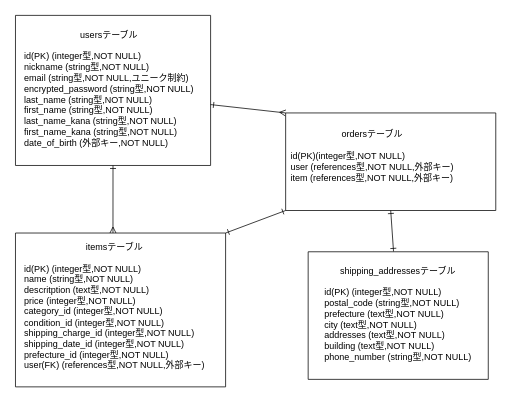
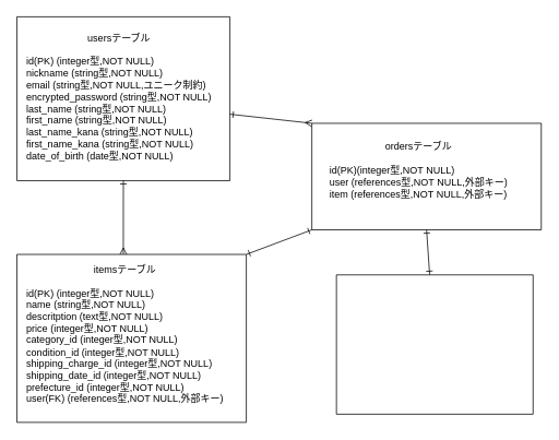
- <mxCell id="4" value="&lt;div style=&quot;text-align: center;&quot;&gt;&lt;span style=&quot;background-color: initial;&quot;&gt;usersテーブル&lt;/span&gt;&lt;/div&gt;&lt;br&gt;id(PK) (integer型,NOT NULL)&lt;br&gt;nickname (string型,NOT NULL)&lt;br&gt;&lt;div style=&quot;&quot;&gt;&lt;span style=&quot;background-color: initial;&quot;&gt;email (string型,NOT NULL,ユニーク制約)&lt;/span&gt;&lt;/div&gt;&lt;div style=&quot;&quot;&gt;&lt;span style=&quot;background-color: initial;&quot;&gt;encrypted_password (string型,NOT NULL)&lt;/span&gt;&lt;/div&gt;&lt;div style=&quot;&quot;&gt;&lt;span style=&quot;background-color: initial;&quot;&gt;last_name (string型,NOT NULL)&lt;/span&gt;&lt;/div&gt;&lt;div style=&quot;&quot;&gt;&lt;span style=&quot;background-color: initial;&quot;&gt;first_name (string型,NOT NULL)&lt;/span&gt;&lt;/div&gt;&lt;div style=&quot;&quot;&gt;&lt;div&gt;&lt;span style=&quot;background-color: initial;&quot;&gt;last_name_kana (string型,NOT NULL)&lt;/span&gt;&lt;/div&gt;&lt;div&gt;&lt;span style=&quot;background-color: initial;&quot;&gt;first_name_kana (string型,NOT NULL)&lt;/span&gt;&lt;/div&gt;&lt;div&gt;&lt;span style=&quot;background-color: initial;&quot;&gt;date_of_birth (外部キー,NOT NULL)&lt;/span&gt;&lt;/div&gt;&lt;/div&gt;&lt;div style=&quot;&quot;&gt;&lt;br&gt;&lt;/div&gt;" style="text;html=1;align=left;verticalAlign=middle;resizable=0;points=[];autosize=1;strokeColor=none;fillColor=none;" vertex="1" parent="3"><mxGeometry x="10" y="10" width="250" height="190" as="geometry" /></mxCell>
+ <mxCell id="4" value="&lt;div style=&quot;text-align: center;&quot;&gt;&lt;span style=&quot;background-color: initial;&quot;&gt;usersテーブル&lt;/span&gt;&lt;/div&gt;&lt;br&gt;id(PK) (integer型,NOT NULL)&lt;br&gt;nickname (string型,NOT NULL)&lt;br&gt;&lt;div style=&quot;&quot;&gt;&lt;span style=&quot;background-color: initial;&quot;&gt;email (string型,NOT NULL,ユニーク制約)&lt;/span&gt;&lt;/div&gt;&lt;div style=&quot;&quot;&gt;&lt;span style=&quot;background-color: initial;&quot;&gt;encrypted_password (string型,NOT NULL)&lt;/span&gt;&lt;/div&gt;&lt;div style=&quot;&quot;&gt;&lt;span style=&quot;background-color: initial;&quot;&gt;last_name (string型,NOT NULL)&lt;/span&gt;&lt;/div&gt;&lt;div style=&quot;&quot;&gt;&lt;span style=&quot;background-color: initial;&quot;&gt;first_name (string型,NOT NULL)&lt;/span&gt;&lt;/div&gt;&lt;div style=&quot;&quot;&gt;&lt;div&gt;&lt;span style=&quot;background-color: initial;&quot;&gt;last_name_kana (string型,NOT NULL)&lt;/span&gt;&lt;/div&gt;&lt;div&gt;&lt;span style=&quot;background-color: initial;&quot;&gt;first_name_kana (string型,NOT NULL)&lt;/span&gt;&lt;/div&gt;&lt;div&gt;&lt;span style=&quot;background-color: initial;&quot;&gt;date_of_birth (date型,NOT NULL)&lt;/span&gt;&lt;/div&gt;&lt;/div&gt;&lt;div style=&quot;&quot;&gt;&lt;br&gt;&lt;/div&gt;" style="text;html=1;align=left;verticalAlign=middle;resizable=0;points=[];autosize=1;strokeColor=none;fillColor=none;" vertex="1" parent="3"><mxGeometry x="10" y="10" width="250" height="190" as="geometry" /></mxCell>
- <mxCell id="11" value="&lt;div style=&quot;text-align: center;&quot;&gt;&lt;span style=&quot;background-color: initial;&quot;&gt;ordersテーブル&lt;/span&gt;&lt;/div&gt;&lt;br&gt;id(PK)(integer型,NOT NULL)&lt;br&gt;&lt;div style=&quot;&quot;&gt;&lt;div&gt;&lt;span style=&quot;background-color: initial;&quot;&gt;user (&lt;/span&gt;&lt;span style=&quot;background-color: initial;&quot;&gt;references型,NOT NULL,外部キー)&lt;/span&gt;&lt;/div&gt;&lt;div&gt;&lt;span style=&quot;background-color: initial;&quot;&gt;item (&lt;/span&gt;&lt;span style=&quot;background-color: initial;&quot;&gt;references型,NOT NULL,外部キー)&lt;/span&gt;&lt;/div&gt;&lt;/div&gt;&lt;div style=&quot;&quot;&gt;&lt;br&gt;&lt;/div&gt;" style="text;html=1;align=left;verticalAlign=middle;resizable=0;points=[];autosize=1;strokeColor=none;fillColor=none;" vertex="1" parent="10"><mxGeometry x="5" y="15" width="240" height="100" as="geometry" /></mxCell>
+ <mxCell id="11" value="&lt;div style=&quot;text-align: center;&quot;&gt;&lt;span style=&quot;background-color: initial;&quot;&gt;ordersテーブル&lt;/span&gt;&lt;/div&gt;&lt;br&gt;id(PK)(integer型,NOT NULL)&lt;br&gt;&lt;div style=&quot;&quot;&gt;&lt;div&gt;&lt;span style=&quot;background-color: initial;&quot;&gt;user (&lt;/span&gt;&lt;span style=&quot;background-color: initial;&quot;&gt;references型,NOT NULL,外部キー)&lt;/span&gt;&lt;/div&gt;&lt;div&gt;&lt;span style=&quot;background-color: initial;&quot;&gt;item (&lt;/span&gt;&lt;span style=&quot;background-color: initial;&quot;&gt;references型,NOT NULL,外部キー)&lt;/span&gt;&lt;/div&gt;&lt;/div&gt;&lt;div style=&quot;&quot;&gt;&lt;br&gt;&lt;/div&gt;" style="text;html=1;align=left;verticalAlign=middle;resizable=0;points=[];autosize=1;strokeColor=none;fillColor=none;" vertex="1" parent="10"><mxGeometry x="20" y="15" width="240" height="100" as="geometry" /></mxCell>
- <mxCell id="13" value="&lt;div style=&quot;text-align: center;&quot;&gt;&lt;span style=&quot;background-color: initial;&quot;&gt;shipping_addressesテーブル&lt;/span&gt;&lt;/div&gt;&lt;br&gt;id(PK)&amp;nbsp;(integer型,NOT NULL)&lt;br&gt;postal_code (string型,NOT NULL)&lt;br&gt;prefecture (text型,NOT NULL)&lt;br&gt;city (text型,NOT NULL)&lt;br&gt;addresses (text型,NOT NULL)&lt;br&gt;building (text型,NOT NULL)&lt;br&gt;phone_number (string型,NOT NULL)&lt;br&gt;&lt;div style=&quot;&quot;&gt;&lt;br&gt;&lt;/div&gt;" style="text;html=1;align=left;verticalAlign=middle;resizable=0;points=[];autosize=1;strokeColor=none;fillColor=none;" vertex="1" parent="12"><mxGeometry x="20" y="10" width="220" height="160" as="geometry" /></mxCell>
